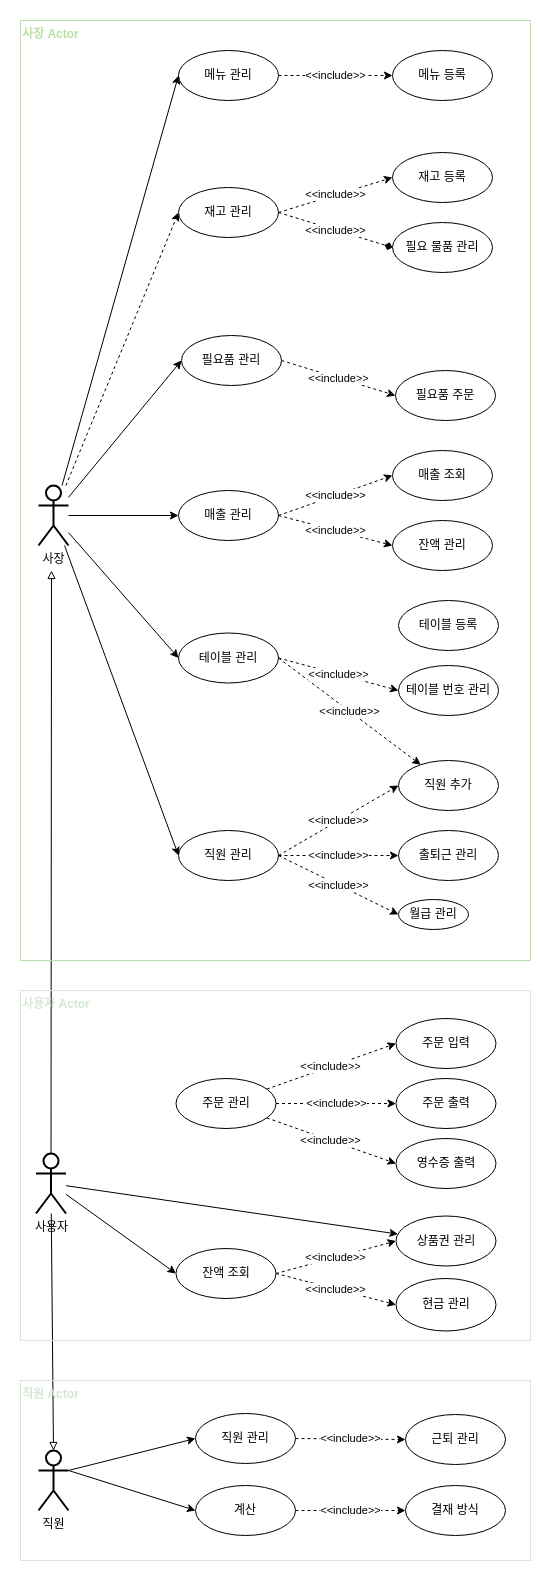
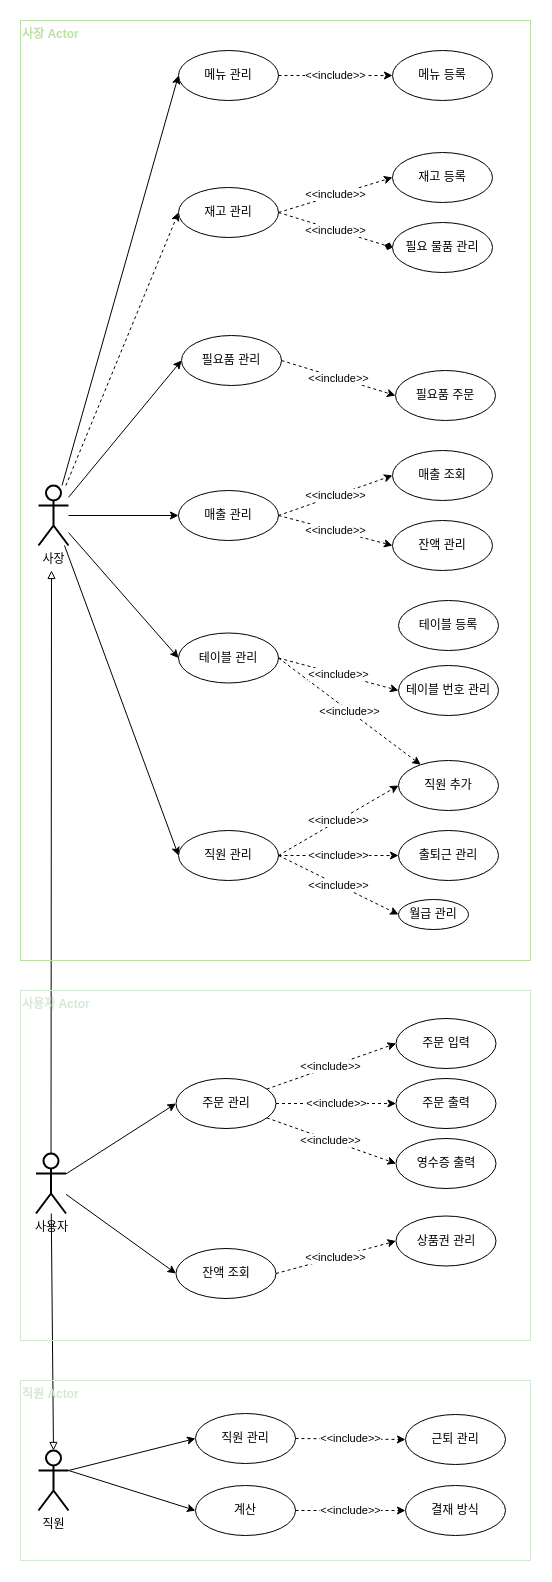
- <mxCell id="56" style="rounded=0;orthogonalLoop=1;jettySize=auto;html=1;" edge="1" parent="46" source="47" target="60"><mxGeometry relative="1" as="geometry" /></mxCell>
+ <mxCell id="56" style="rounded=0;orthogonalLoop=1;jettySize=auto;html=1;entryX=0;entryY=0.5;entryDx=0;entryDy=0;" edge="1" parent="46" source="47" target="49"><mxGeometry relative="1" as="geometry" /></mxCell>
- <mxCell id="63" value="&amp;lt;&amp;lt;include&amp;gt;&amp;gt;" style="edgeStyle=none;rounded=0;orthogonalLoop=1;jettySize=auto;html=1;entryX=0;entryY=0.5;entryDx=0;entryDy=0;dashed=1;exitX=1;exitY=0.5;exitDx=0;exitDy=0;" edge="1" parent="58" source="59" target="62"><mxGeometry relative="1" as="geometry"><mxPoint x="134.5" y="132.5" as="sourcePoint" /><mxPoint x="230" y="67.5" as="targetPoint" /></mxGeometry></mxCell>
- <mxCell id="62" value="&lt;font color=&quot;#000000&quot;&gt;현금 관리&lt;/font&gt;" style="ellipse;whiteSpace=wrap;html=1;fontColor=#B9E0A5;strokeColor=#000000;strokeWidth=1;" vertex="1" parent="58"><mxGeometry x="220" y="62.5" width="100" height="52.5" as="geometry" /></mxCell>
